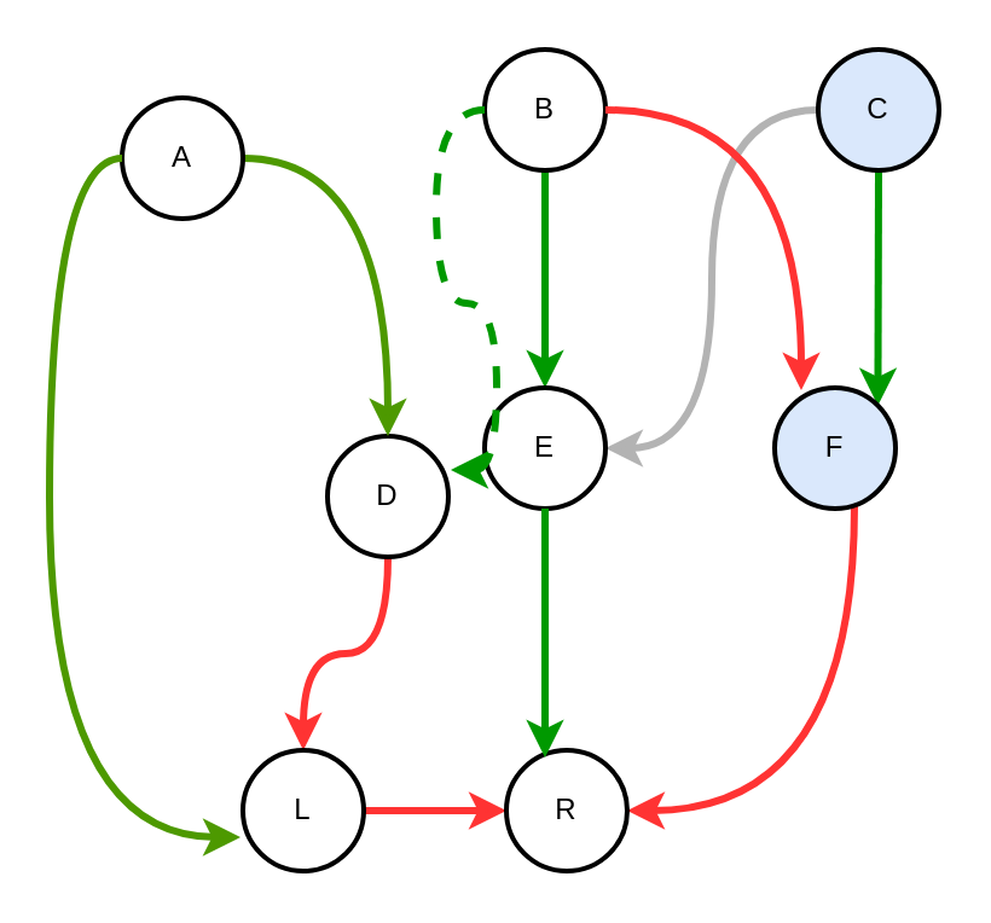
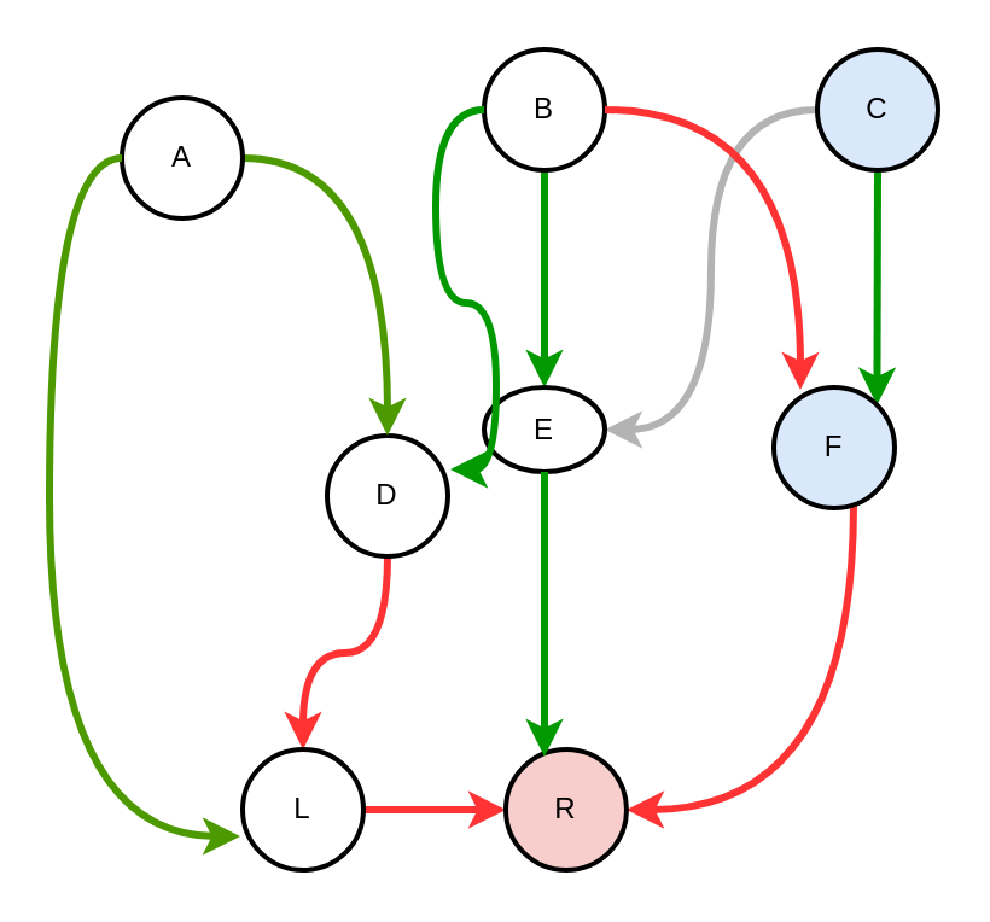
- <mxCell id="17" style="edgeStyle=orthogonalEdgeStyle;rounded=0;orthogonalLoop=1;jettySize=auto;html=1;entryX=1.02;entryY=0.28;entryDx=0;entryDy=0;entryPerimeter=0;curved=1;strokeWidth=3;strokeColor=#009900;dashed=1;" edge="1" parent="1" source="8" target="3"><mxGeometry relative="1" as="geometry" /></mxCell>
+ <mxCell id="17" style="edgeStyle=orthogonalEdgeStyle;rounded=0;orthogonalLoop=1;jettySize=auto;html=1;entryX=1.02;entryY=0.28;entryDx=0;entryDy=0;entryPerimeter=0;curved=1;strokeWidth=3;strokeColor=#009900;" edge="1" parent="1" source="8" target="3"><mxGeometry relative="1" as="geometry" /></mxCell>
- <mxCell id="13" value="E" style="ellipse;whiteSpace=wrap;html=1;aspect=fixed;strokeWidth=2;" vertex="1" parent="1"><mxGeometry x="200" y="160" width="50" height="50" as="geometry" /></mxCell>
+ <mxCell id="13" value="E" style="ellipse;whiteSpace=wrap;html=1;aspect=fixed;strokeWidth=2;" vertex="1" parent="1"><mxGeometry x="200" y="160" width="50" height="35" as="geometry" /></mxCell>
- <mxCell id="16" value="R" style="ellipse;whiteSpace=wrap;html=1;aspect=fixed;strokeWidth=2;" vertex="1" parent="1"><mxGeometry x="209" y="310" width="50" height="50" as="geometry" /></mxCell>
+ <mxCell id="16" value="R" style="ellipse;whiteSpace=wrap;html=1;aspect=fixed;strokeWidth=2;fillColor=#f8cecc;" vertex="1" parent="1"><mxGeometry x="209" y="310" width="50" height="50" as="geometry" /></mxCell>
